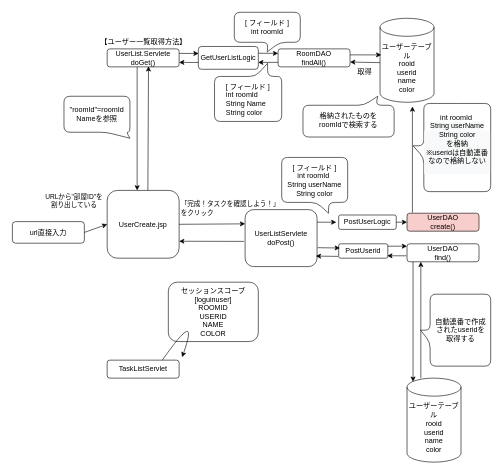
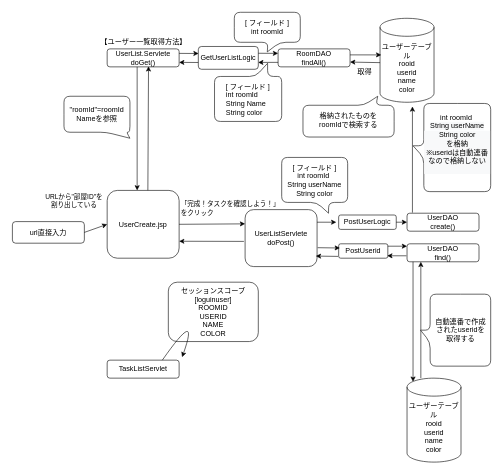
- <mxCell id="21" value="UserDAO&lt;br&gt;create()" style="rounded=1;whiteSpace=wrap;html=1;fillColor=#f8cecc;" parent="1" vertex="1"><mxGeometry x="678" y="355" width="120" height="30" as="geometry" /></mxCell>
+ <mxCell id="21" value="UserDAO&lt;br&gt;create()" style="rounded=1;whiteSpace=wrap;html=1;" parent="1" vertex="1"><mxGeometry x="678" y="355" width="120" height="30" as="geometry" /></mxCell>
